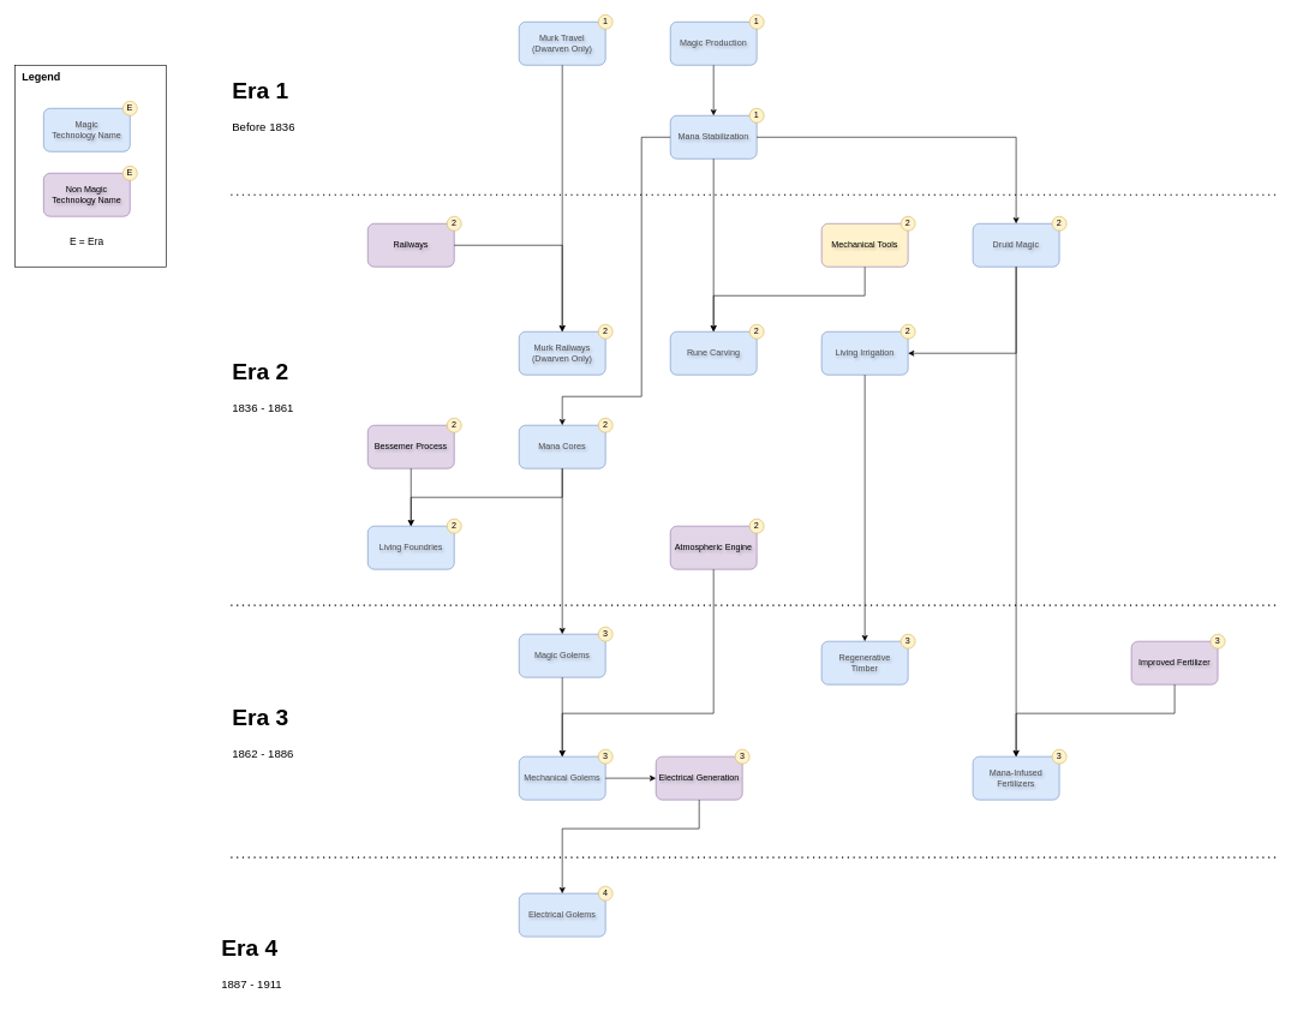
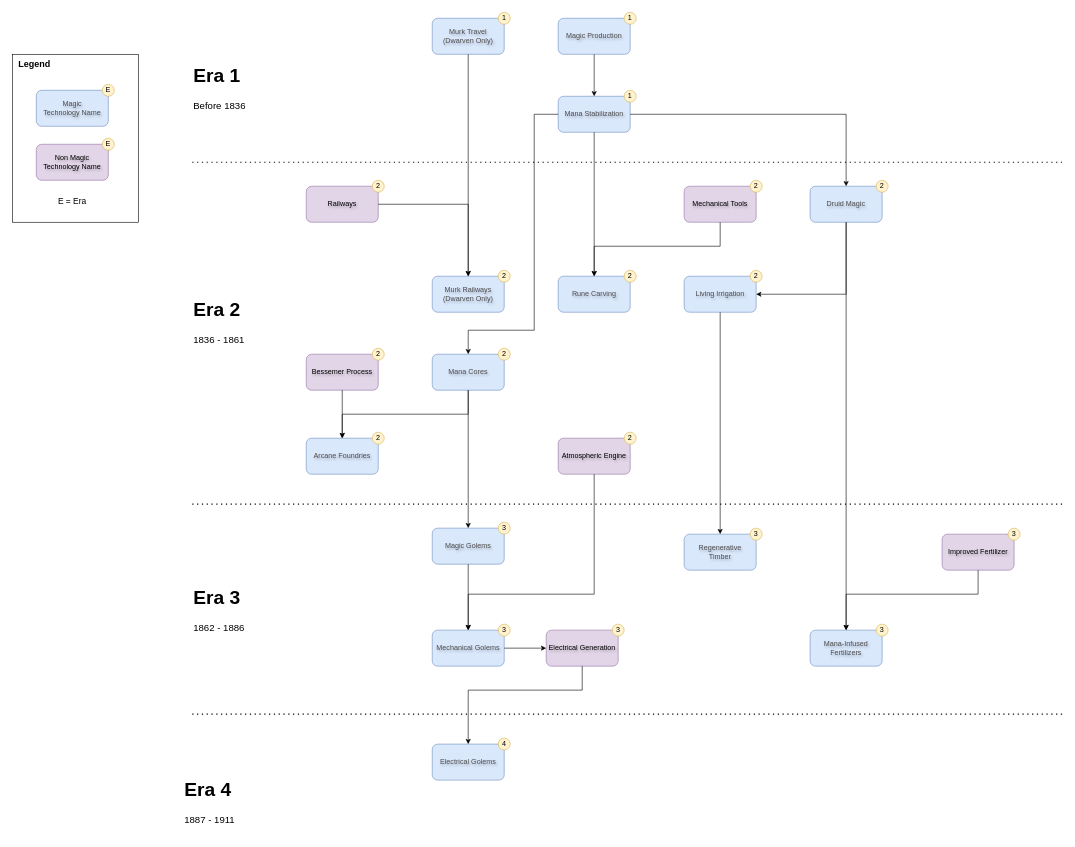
- <mxCell id="33" value="Mechanical Tools" style="rounded=1;whiteSpace=wrap;html=1;fillColor=#fff2cc;strokeColor=#9673a6;textShadow=1;fontColor=#000000;" parent="32" vertex="1"><mxGeometry y="10" width="120" height="60" as="geometry" /></mxCell>
+ <mxCell id="33" value="Mechanical Tools" style="rounded=1;whiteSpace=wrap;html=1;fillColor=#e1d5e7;strokeColor=#9673a6;textShadow=1;fontColor=#000000;" parent="32" vertex="1"><mxGeometry y="10" width="120" height="60" as="geometry" /></mxCell>
- <mxCell id="67" value="Living Foundries" style="rounded=1;whiteSpace=wrap;html=1;fillColor=#dae8fc;strokeColor=#6c8ebf;textShadow=1;fontColor=light-dark(#4D4D4D, #000000);" parent="66" vertex="1"><mxGeometry y="10" width="120" height="60" as="geometry" /></mxCell>
+ <mxCell id="67" value="Arcane Foundries" style="rounded=1;whiteSpace=wrap;html=1;fillColor=#dae8fc;strokeColor=#6c8ebf;textShadow=1;fontColor=light-dark(#4D4D4D, #000000);" parent="66" vertex="1"><mxGeometry y="10" width="120" height="60" as="geometry" /></mxCell>
